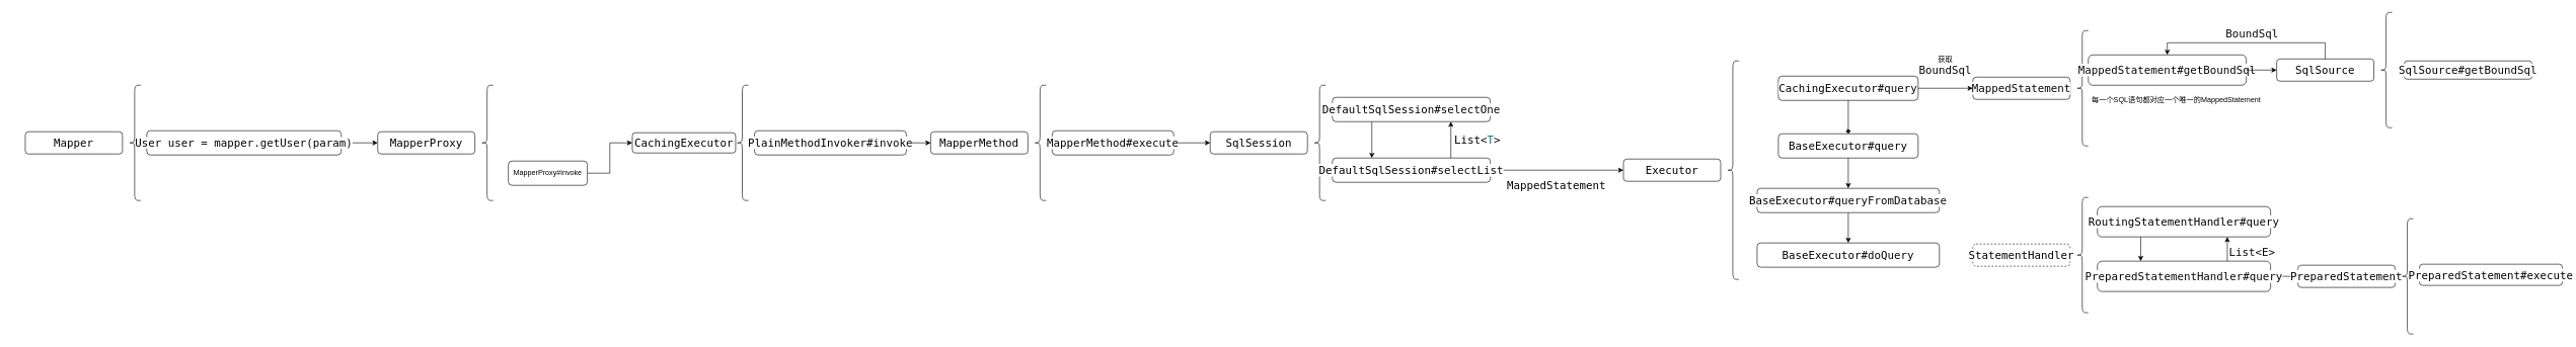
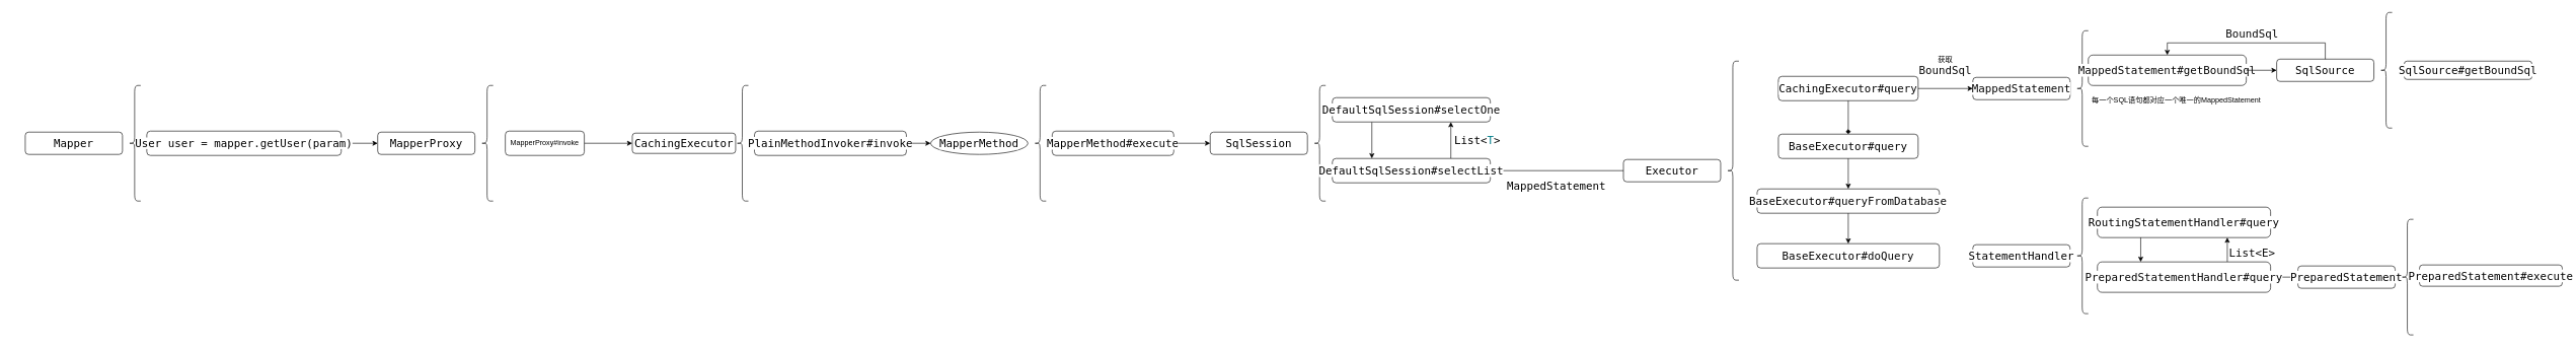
- <mxCell id="18" value="&lt;pre style=&quot;background-color:#ffffff;color:#080808;font-family:'JetBrains Mono',monospace;font-size:13.5pt;&quot;&gt;&lt;pre style=&quot;font-family: &amp;quot;JetBrains Mono&amp;quot;, monospace; font-size: 13.5pt;&quot;&gt;&lt;span style=&quot;color:#000000;&quot;&gt;MapperMethod&lt;/span&gt;&lt;/pre&gt;&lt;/pre&gt;" style="rounded=1;whiteSpace=wrap;html=1;fontSize=12;glass=0;strokeWidth=1;shadow=0;" vertex="1" parent="17"><mxGeometry x="20" y="76.67" width="160" height="36.67" as="geometry" /></mxCell>
+ <mxCell id="18" value="&lt;pre style=&quot;background-color:#ffffff;color:#080808;font-family:'JetBrains Mono',monospace;font-size:13.5pt;&quot;&gt;&lt;pre style=&quot;font-family: &amp;quot;JetBrains Mono&amp;quot;, monospace; font-size: 13.5pt;&quot;&gt;&lt;span style=&quot;color:#000000;&quot;&gt;MapperMethod&lt;/span&gt;&lt;/pre&gt;&lt;/pre&gt;" style="ellipse;whiteSpace=wrap;html=1;fontSize=12;glass=0;strokeWidth=1;shadow=0;" vertex="1" parent="17"><mxGeometry x="20" y="76.67" width="160" height="36.67" as="geometry" /></mxCell>
- <mxCell id="28" style="edgeStyle=orthogonalEdgeStyle;rounded=0;orthogonalLoop=1;jettySize=auto;html=1;exitX=1;exitY=0.5;exitDx=0;exitDy=0;entryX=0;entryY=0.5;entryDx=0;entryDy=0;" edge="1" parent="1" source="29" target="32"><mxGeometry relative="1" as="geometry" /></mxCell>
+ <mxCell id="28" style="edgeStyle=orthogonalEdgeStyle;rounded=0;orthogonalLoop=1;jettySize=auto;html=1;exitX=1;exitY=0.5;exitDx=0;exitDy=0;entryX=0;entryY=0.5;entryDx=0;entryDy=0;endArrow=none;" edge="1" parent="1" source="29" target="32"><mxGeometry relative="1" as="geometry" /></mxCell>
- <mxCell id="5" value="MapperProxy#invoke" style="rounded=1;whiteSpace=wrap;html=1;" vertex="1" parent="1"><mxGeometry x="835" y="265" width="130" height="40" as="geometry" /></mxCell>
+ <mxCell id="5" value="MapperProxy#invoke" style="rounded=1;whiteSpace=wrap;html=1;" vertex="1" parent="1"><mxGeometry x="830" y="215" width="130" height="40" as="geometry" /></mxCell>
- <mxCell id="46" value="&lt;pre style=&quot;background-color:#ffffff;color:#080808;font-family:'JetBrains Mono',monospace;font-size:13.5pt;&quot;&gt;&lt;pre style=&quot;font-family: &amp;quot;JetBrains Mono&amp;quot;, monospace; font-size: 13.5pt;&quot;&gt;&lt;span style=&quot;color:#000000;&quot;&gt;StatementHandler&lt;/span&gt;&lt;/pre&gt;&lt;/pre&gt;" style="rounded=1;whiteSpace=wrap;html=1;fontSize=12;glass=0;strokeWidth=1;shadow=0;dashed=1;" vertex="1" parent="45"><mxGeometry x="20" y="76.67" width="160" height="36.67" as="geometry" /></mxCell>
+ <mxCell id="46" value="&lt;pre style=&quot;background-color:#ffffff;color:#080808;font-family:'JetBrains Mono',monospace;font-size:13.5pt;&quot;&gt;&lt;pre style=&quot;font-family: &amp;quot;JetBrains Mono&amp;quot;, monospace; font-size: 13.5pt;&quot;&gt;&lt;span style=&quot;color:#000000;&quot;&gt;StatementHandler&lt;/span&gt;&lt;/pre&gt;&lt;/pre&gt;" style="rounded=1;whiteSpace=wrap;html=1;fontSize=12;glass=0;strokeWidth=1;shadow=0;" vertex="1" parent="45"><mxGeometry x="20" y="76.67" width="160" height="36.67" as="geometry" /></mxCell>
